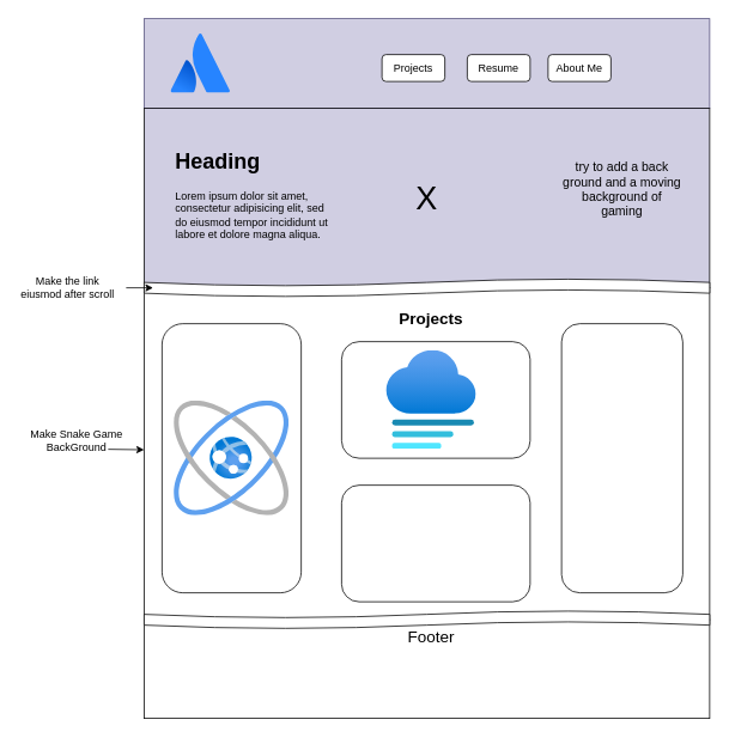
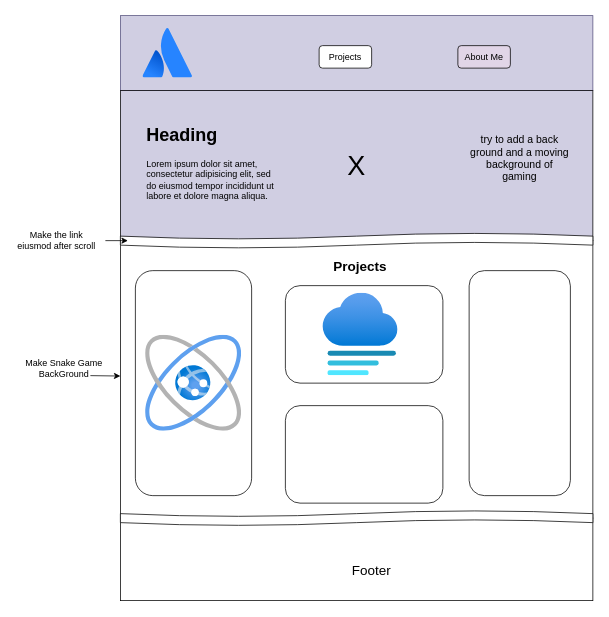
- <mxCell id="6" value="Resume" style="rounded=1;whiteSpace=wrap;html=1;" parent="1" vertex="1"><mxGeometry x="520" y="60" width="70" height="30" as="geometry" /></mxCell>
- <mxCell id="5" value="About Me" style="rounded=1;whiteSpace=wrap;html=1;" parent="1" vertex="1"><mxGeometry x="610" y="60" width="70" height="30" as="geometry" /></mxCell>
+ <mxCell id="5" value="About Me" style="rounded=1;whiteSpace=wrap;html=1;fillColor=#e1d5e7;" parent="1" vertex="1"><mxGeometry x="610" y="60" width="70" height="30" as="geometry" /></mxCell>
- <mxCell id="16" value="&lt;font style=&quot;font-size: 18px&quot;&gt;Footer&lt;/font&gt;" style="text;html=1;strokeColor=none;fillColor=none;align=center;verticalAlign=middle;whiteSpace=wrap;rounded=0;" parent="1" vertex="1"><mxGeometry x="420" y="700" width="120" height="20" as="geometry" /></mxCell>
+ <mxCell id="16" value="&lt;font style=&quot;font-size: 18px&quot;&gt;Footer&lt;/font&gt;" style="text;html=1;strokeColor=none;fillColor=none;align=center;verticalAlign=middle;whiteSpace=wrap;rounded=0;" parent="1" vertex="1"><mxGeometry x="435" y="750" width="120" height="20" as="geometry" /></mxCell>
